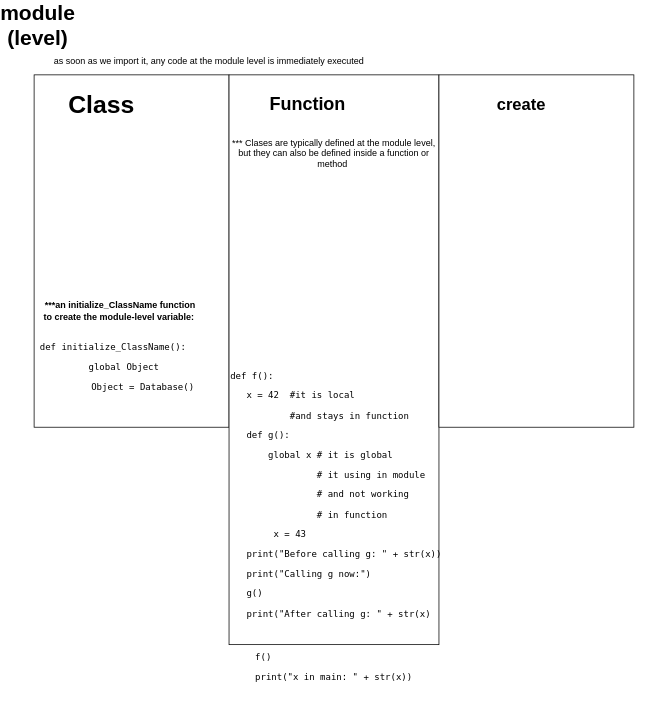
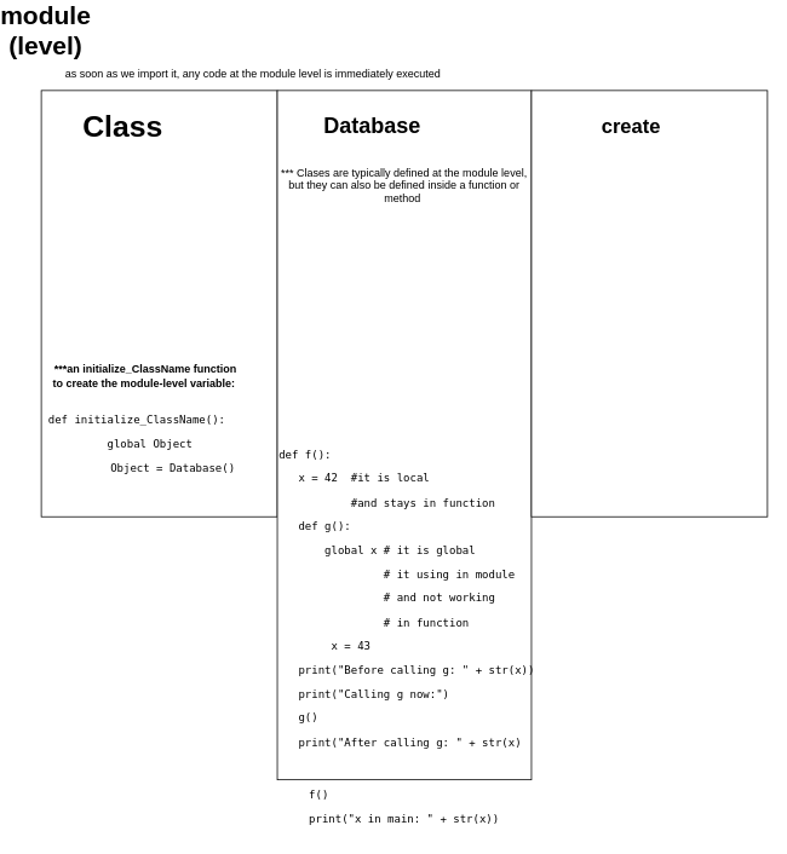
- <mxCell id="5" value="&lt;font style=&quot;font-size: 24px&quot;&gt;&lt;b&gt;Function&lt;/b&gt;&lt;/font&gt;" style="text;html=1;strokeColor=none;fillColor=none;align=center;verticalAlign=middle;whiteSpace=wrap;rounded=0;" vertex="1" parent="1"><mxGeometry x="345" y="116" width="110" height="40" as="geometry" /></mxCell>
+ <mxCell id="5" value="&lt;font style=&quot;font-size: 24px&quot;&gt;&lt;b&gt;Database&lt;/b&gt;&lt;/font&gt;" style="text;html=1;strokeColor=none;fillColor=none;align=center;verticalAlign=middle;whiteSpace=wrap;rounded=0;" vertex="1" parent="1"><mxGeometry x="345" y="116" width="110" height="40" as="geometry" /></mxCell>
